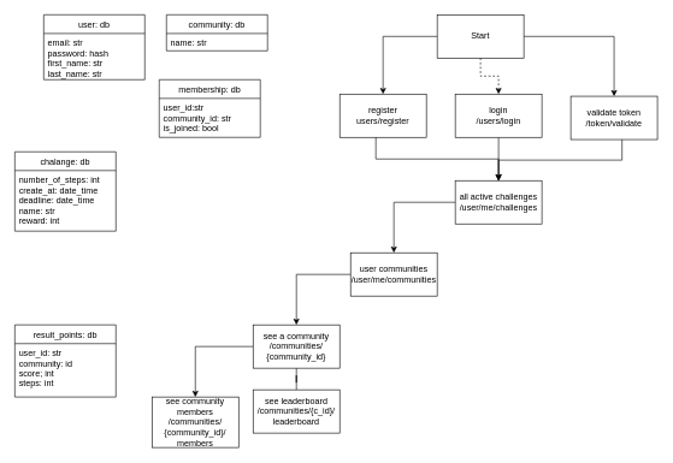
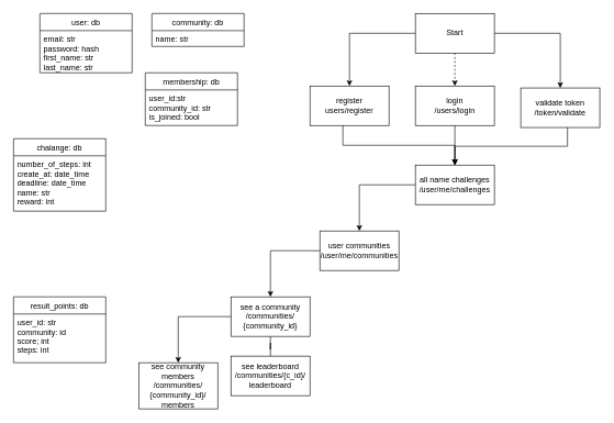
- <mxCell id="15" value="Start" style="rounded=0;whiteSpace=wrap;html=1;" vertex="1" parent="1"><mxGeometry x="605" y="20" width="120" height="60" as="geometry" /></mxCell>
+ <mxCell id="15" value="Start" style="rounded=0;whiteSpace=wrap;html=1;" vertex="1" parent="1"><mxGeometry x="630" y="20" width="120" height="60" as="geometry" /></mxCell>
- <mxCell id="23" value="all active challenges&lt;br&gt;/user/me/challenges" style="rounded=0;whiteSpace=wrap;html=1;" vertex="1" parent="1"><mxGeometry x="630" y="250" width="120" height="60" as="geometry" /></mxCell>
+ <mxCell id="23" value="all name challenges&lt;br&gt;/user/me/challenges" style="rounded=0;whiteSpace=wrap;html=1;" vertex="1" parent="1"><mxGeometry x="630" y="250" width="120" height="60" as="geometry" /></mxCell>
